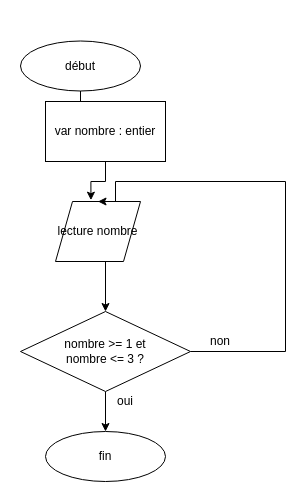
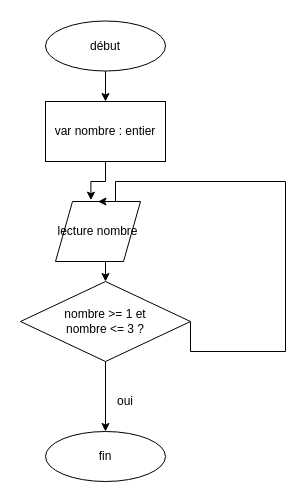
- <mxCell id="3" value="&lt;div&gt;début&lt;/div&gt;" style="ellipse;whiteSpace=wrap;html=1;" parent="1" vertex="1"><mxGeometry x="20" y="40.5" width="120" height="50" as="geometry" /></mxCell>
+ <mxCell id="3" value="&lt;div&gt;début&lt;/div&gt;" style="ellipse;whiteSpace=wrap;html=1;" parent="1" vertex="1"><mxGeometry x="45" y="20.5" width="120" height="50" as="geometry" /></mxCell>
- <mxCell id="10" value="non" style="text;html=1;resizable=0;points=[];autosize=1;align=left;verticalAlign=top;spacingTop=-4;" parent="1" vertex="1"><mxGeometry x="208" y="331" width="40" height="20" as="geometry" /></mxCell>
- <mxCell id="9" value="&lt;div&gt;nombre &amp;gt;= 1 et &lt;br&gt;&lt;/div&gt;&lt;div&gt;nombre &amp;lt;= 3 ?&lt;br&gt;&lt;/div&gt;" style="rhombus;whiteSpace=wrap;html=1;" parent="1" vertex="1"><mxGeometry x="20" y="311" width="170" height="80" as="geometry" /></mxCell>
+ <mxCell id="9" value="&lt;div&gt;nombre &amp;gt;= 1 et &lt;br&gt;&lt;/div&gt;&lt;div&gt;nombre &amp;lt;= 3 ?&lt;br&gt;&lt;/div&gt;" style="rhombus;whiteSpace=wrap;html=1;" parent="1" vertex="1"><mxGeometry x="20" y="281" width="170" height="80" as="geometry" /></mxCell>
